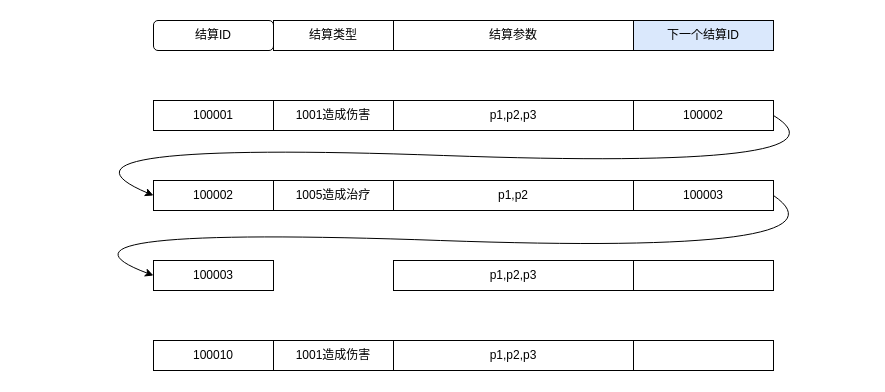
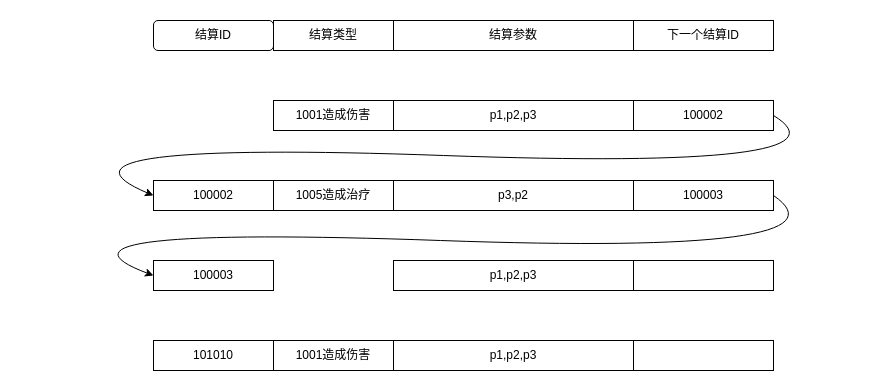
- <mxCell id="5" value="下一个结算ID" style="rounded=0;whiteSpace=wrap;html=1;fillColor=#dae8fc;" vertex="1" parent="1"><mxGeometry x="633" y="20" width="140" height="30" as="geometry" /></mxCell>
+ <mxCell id="5" value="下一个结算ID" style="rounded=0;whiteSpace=wrap;html=1;" vertex="1" parent="1"><mxGeometry x="633" y="20" width="140" height="30" as="geometry" /></mxCell>
- <mxCell id="17" value="100001" style="rounded=0;whiteSpace=wrap;html=1;" vertex="1" parent="1"><mxGeometry x="153" y="100" width="120" height="30" as="geometry" /></mxCell>
- <mxCell id="8" value="p1,p2" style="rounded=0;whiteSpace=wrap;html=1;" vertex="1" parent="1"><mxGeometry x="393" y="180" width="240" height="30" as="geometry" /></mxCell>
+ <mxCell id="8" value="p3,p2" style="rounded=0;whiteSpace=wrap;html=1;" vertex="1" parent="1"><mxGeometry x="393" y="180" width="240" height="30" as="geometry" /></mxCell>
- <mxCell id="13" value="100010" style="rounded=0;whiteSpace=wrap;html=1;" vertex="1" parent="1"><mxGeometry x="153" y="340" width="120" height="30" as="geometry" /></mxCell>
+ <mxCell id="13" value="101010" style="rounded=0;whiteSpace=wrap;html=1;" vertex="1" parent="1"><mxGeometry x="153" y="340" width="120" height="30" as="geometry" /></mxCell>
